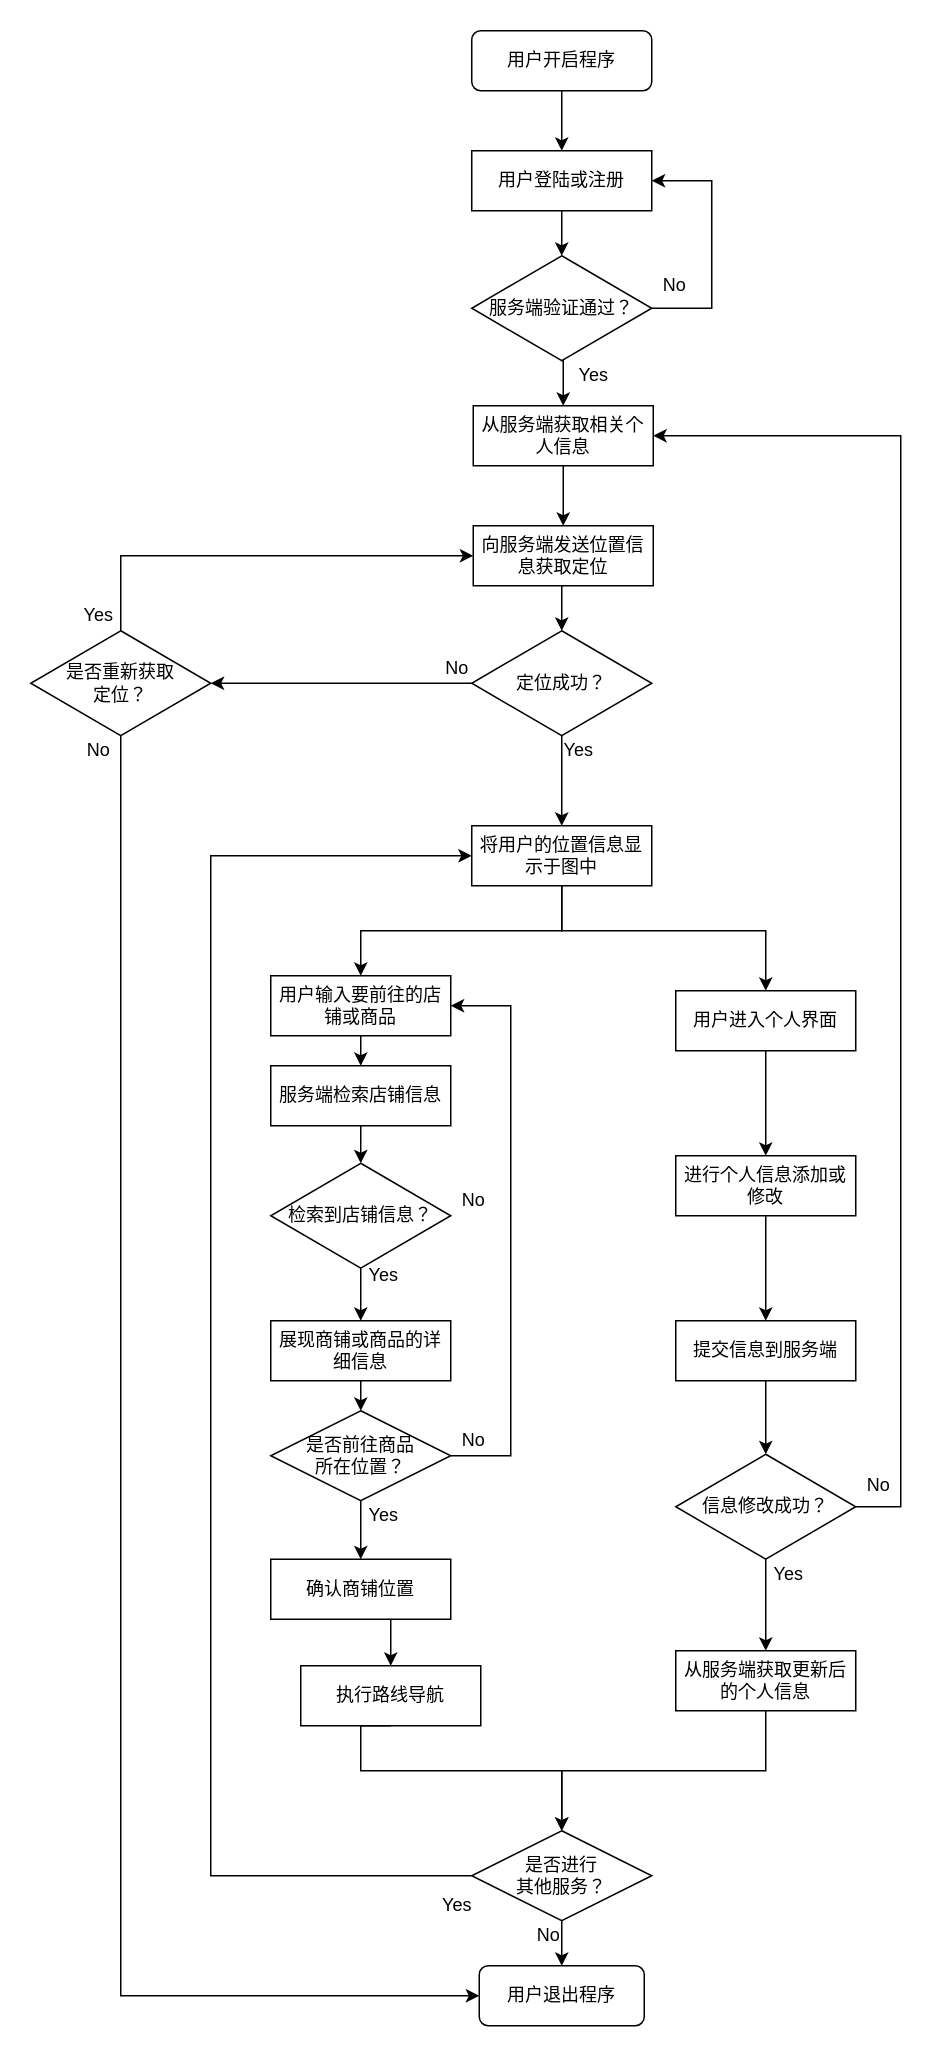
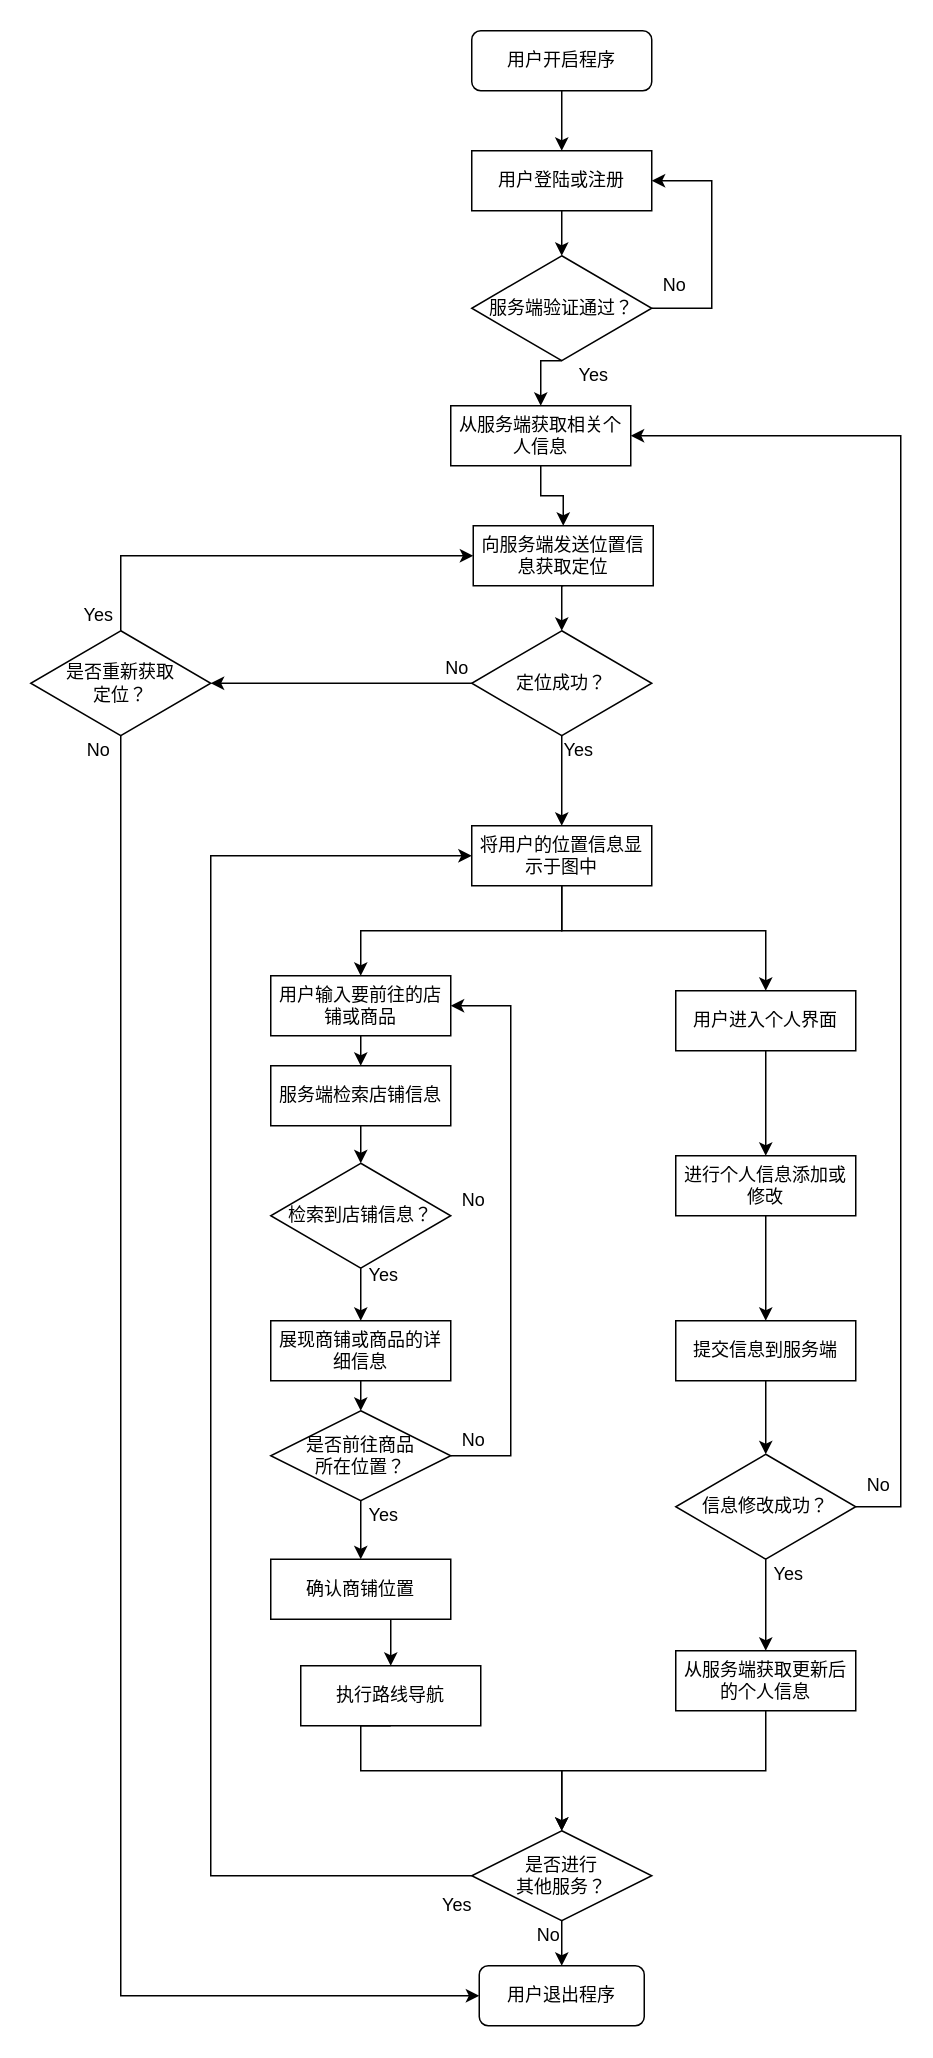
- <mxCell id="11" value="从服务端获取相关个人信息" style="rounded=0;whiteSpace=wrap;html=1;" parent="1" vertex="1"><mxGeometry x="315" y="270" width="120" height="40" as="geometry" /></mxCell>
+ <mxCell id="11" value="从服务端获取相关个人信息" style="rounded=0;whiteSpace=wrap;html=1;" parent="1" vertex="1"><mxGeometry x="300" y="270" width="120" height="40" as="geometry" /></mxCell>
